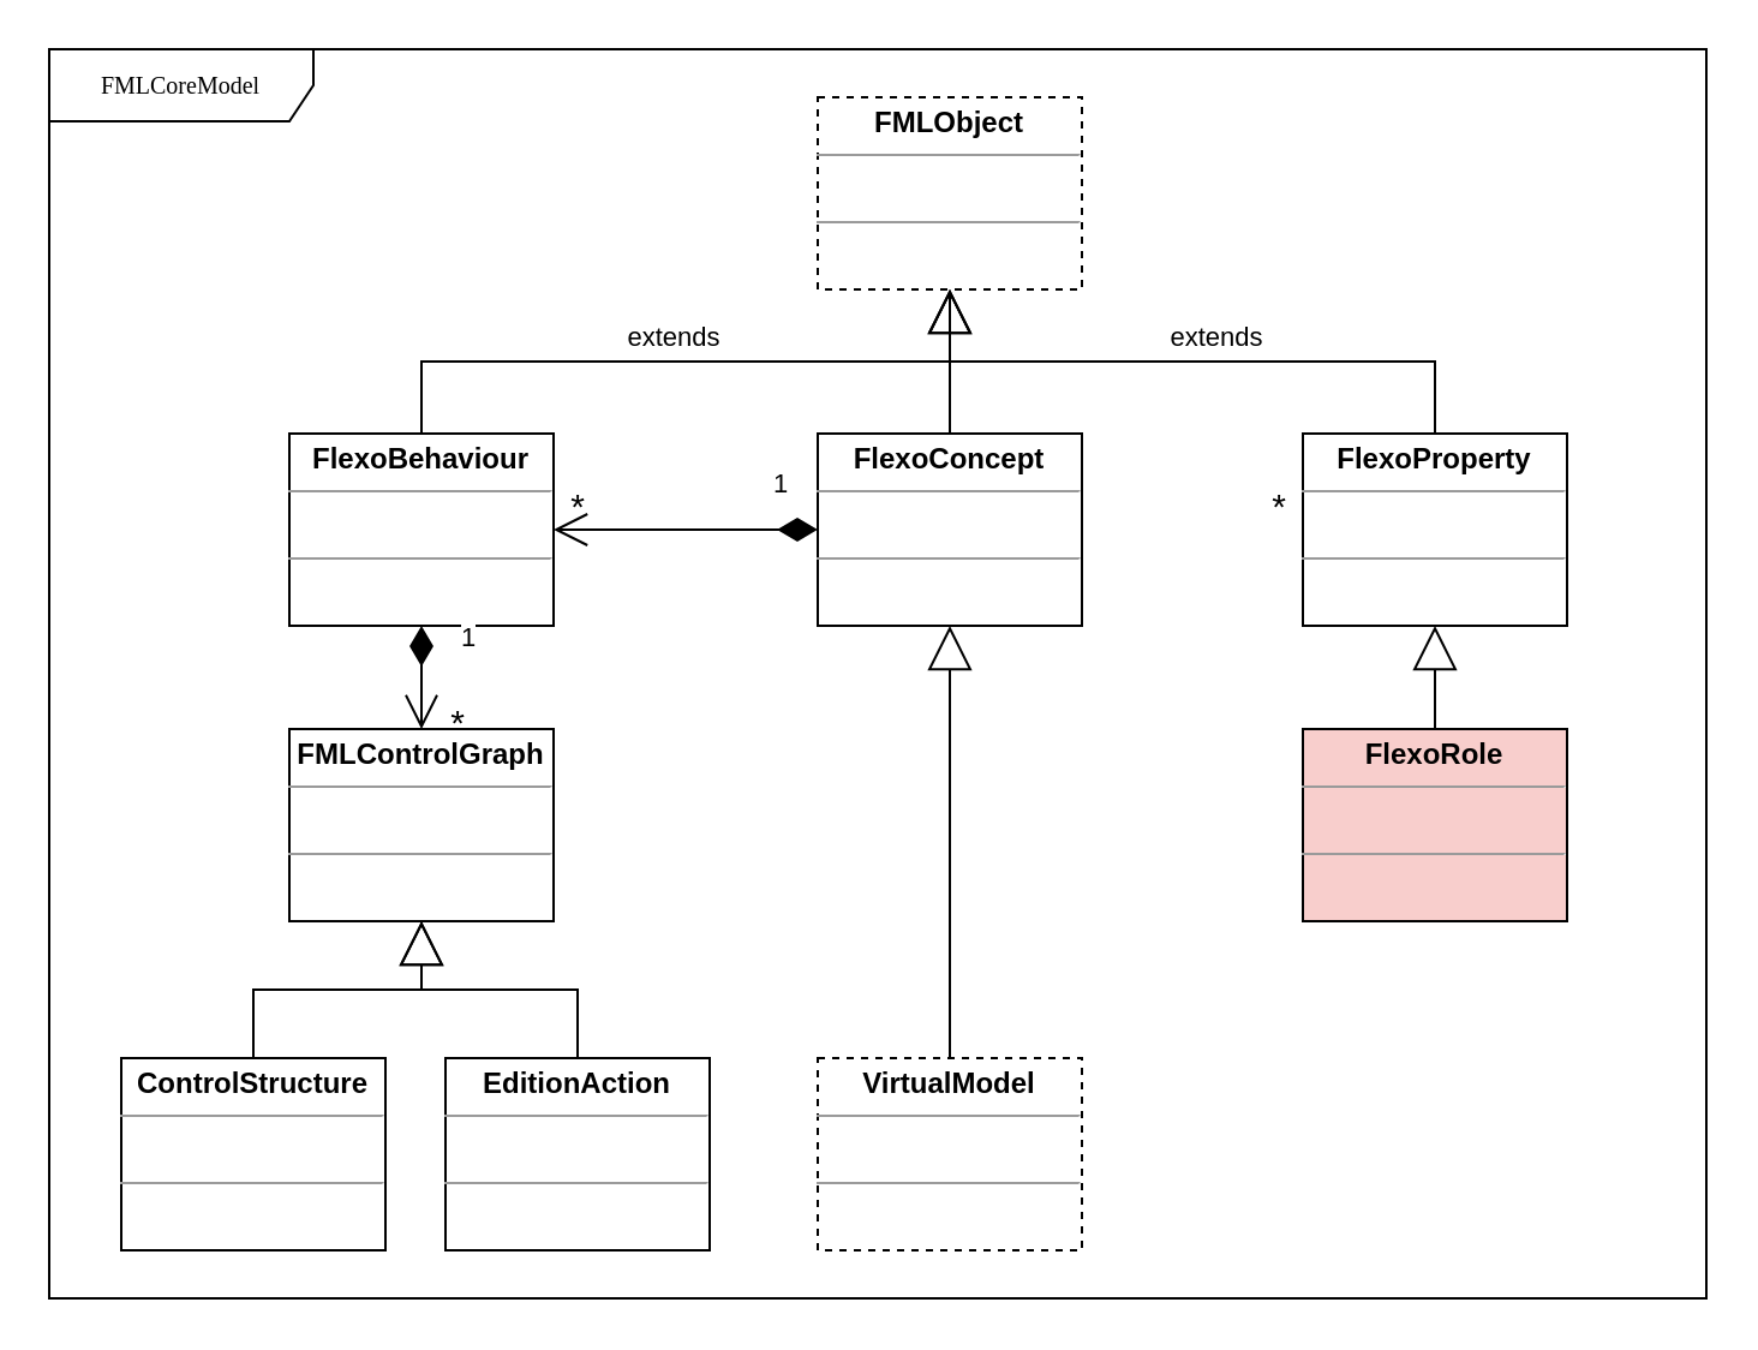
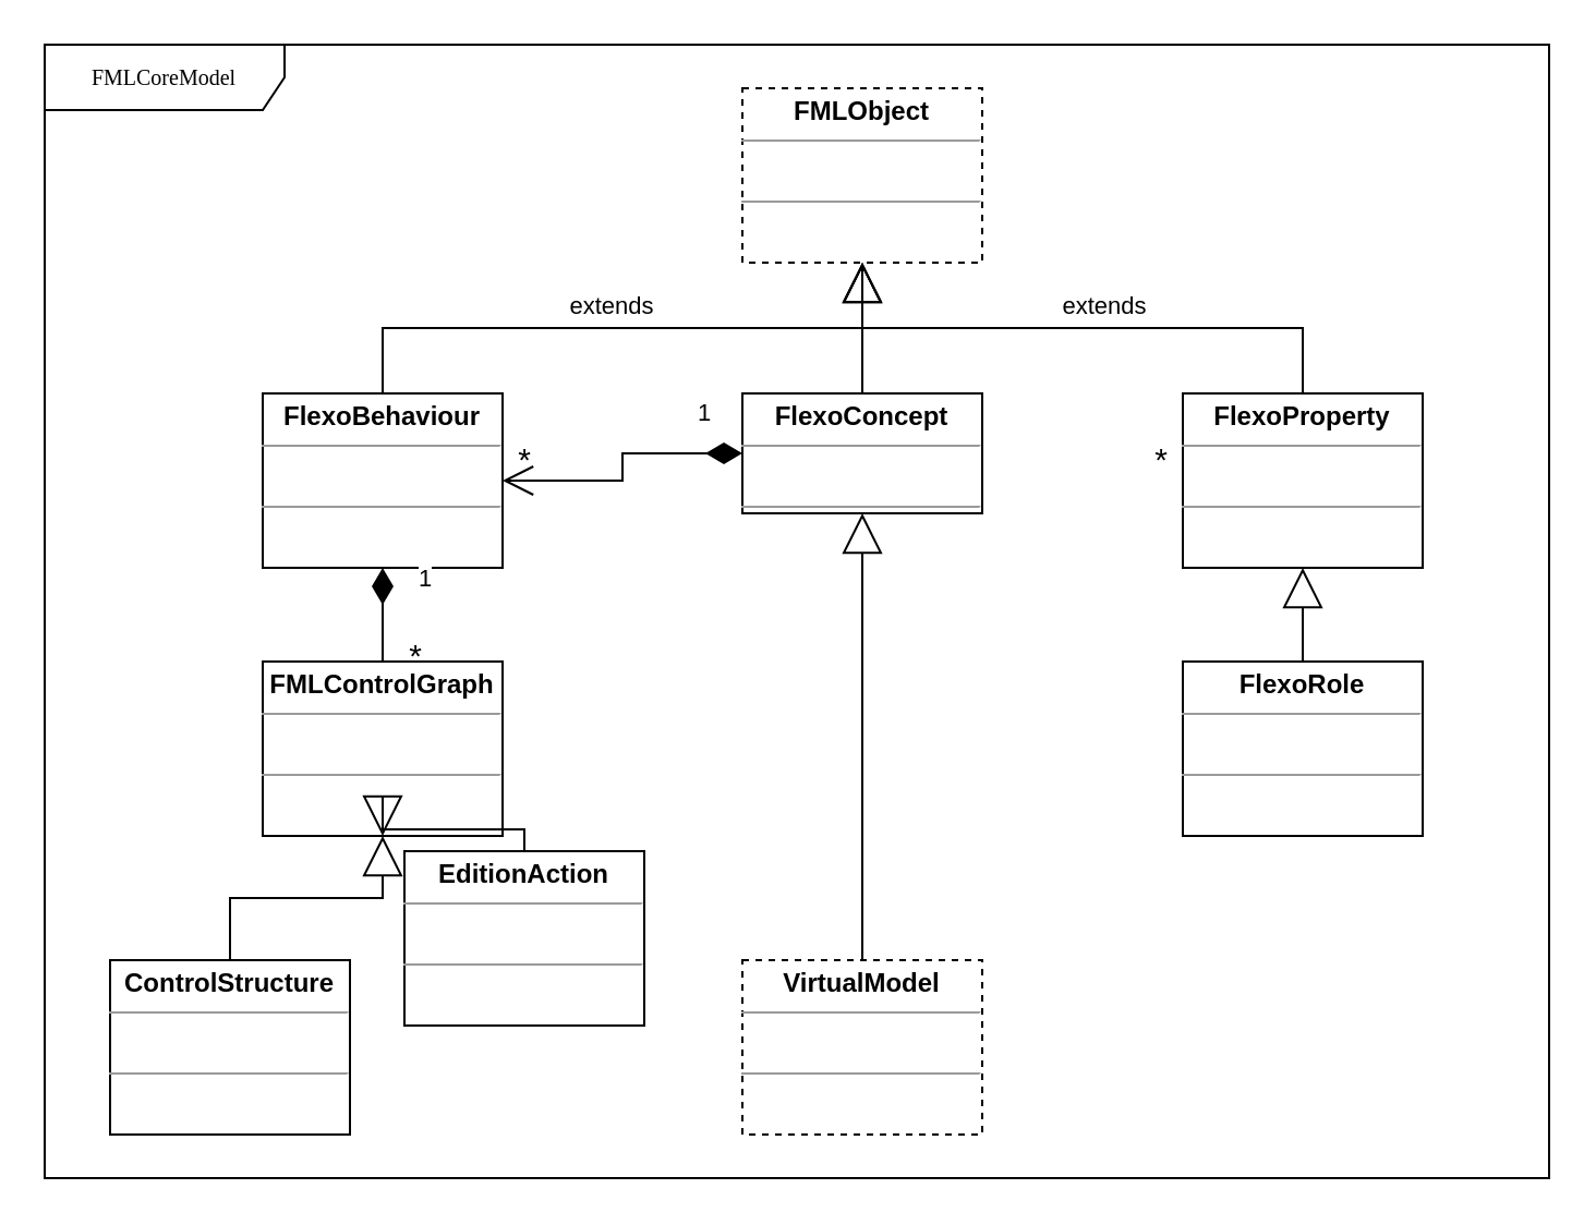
- <mxCell id="4" value="&lt;p style=&quot;margin: 0px ; margin-top: 4px ; text-align: center&quot;&gt;&lt;b&gt;FlexoConcept&lt;/b&gt;&lt;/p&gt;&lt;hr size=&quot;1&quot;&gt;&lt;p style=&quot;margin: 0px ; margin-left: 4px&quot;&gt;&lt;b&gt;&lt;br&gt;&lt;/b&gt;&lt;/p&gt;&lt;hr size=&quot;1&quot;&gt;&lt;p style=&quot;margin: 0px ; margin-left: 4px&quot;&gt;&lt;b&gt;&lt;br&gt;&lt;/b&gt;&lt;/p&gt;" style="verticalAlign=top;align=left;overflow=fill;fontSize=12;fontFamily=Helvetica;html=1;rounded=0;shadow=0;comic=0;labelBackgroundColor=none;strokeWidth=1" vertex="1" parent="1"><mxGeometry x="340" y="180" width="110" height="80" as="geometry" /></mxCell>
+ <mxCell id="4" value="&lt;p style=&quot;margin: 0px ; margin-top: 4px ; text-align: center&quot;&gt;&lt;b&gt;FlexoConcept&lt;/b&gt;&lt;/p&gt;&lt;hr size=&quot;1&quot;&gt;&lt;p style=&quot;margin: 0px ; margin-left: 4px&quot;&gt;&lt;b&gt;&lt;br&gt;&lt;/b&gt;&lt;/p&gt;&lt;hr size=&quot;1&quot;&gt;&lt;p style=&quot;margin: 0px ; margin-left: 4px&quot;&gt;&lt;b&gt;&lt;br&gt;&lt;/b&gt;&lt;/p&gt;" style="verticalAlign=top;align=left;overflow=fill;fontSize=12;fontFamily=Helvetica;html=1;rounded=0;shadow=0;comic=0;labelBackgroundColor=none;strokeWidth=1" vertex="1" parent="1"><mxGeometry x="340" y="180" width="110" height="55" as="geometry" /></mxCell>
- <mxCell id="10" value="1" style="endArrow=open;html=1;endSize=12;startArrow=diamondThin;startSize=14;startFill=1;edgeStyle=orthogonalEdgeStyle;align=left;verticalAlign=bottom;rounded=0;" edge="1" parent="1" source="5" target="9"><mxGeometry x="-0.333" y="15" relative="1" as="geometry"><mxPoint x="174" y="250" as="sourcePoint" /><mxPoint x="174" y="300" as="targetPoint" /><mxPoint as="offset" /></mxGeometry></mxCell>
+ <mxCell id="10" value="1" style="endArrow=none;html=1;endSize=12;startArrow=diamondThin;startSize=14;startFill=1;edgeStyle=orthogonalEdgeStyle;align=left;verticalAlign=bottom;rounded=0;" edge="1" parent="1" source="5" target="9"><mxGeometry x="-0.333" y="15" relative="1" as="geometry"><mxPoint x="174" y="250" as="sourcePoint" /><mxPoint x="174" y="300" as="targetPoint" /><mxPoint as="offset" /></mxGeometry></mxCell>
- <mxCell id="7" value="&lt;p style=&quot;margin: 0px ; margin-top: 4px ; text-align: center&quot;&gt;&lt;b&gt;FlexoRole&lt;/b&gt;&lt;/p&gt;&lt;hr size=&quot;1&quot;&gt;&lt;p style=&quot;margin: 0px ; margin-left: 4px&quot;&gt;&lt;b&gt;&lt;br&gt;&lt;/b&gt;&lt;/p&gt;&lt;hr size=&quot;1&quot;&gt;&lt;p style=&quot;margin: 0px ; margin-left: 4px&quot;&gt;&lt;b&gt;&lt;br&gt;&lt;/b&gt;&lt;/p&gt;" style="verticalAlign=top;align=left;overflow=fill;fontSize=12;fontFamily=Helvetica;html=1;rounded=0;shadow=0;comic=0;labelBackgroundColor=none;strokeWidth=1;fillColor=#f8cecc;" vertex="1" parent="1"><mxGeometry x="542" y="303" width="110" height="80" as="geometry" /></mxCell>
+ <mxCell id="7" value="&lt;p style=&quot;margin: 0px ; margin-top: 4px ; text-align: center&quot;&gt;&lt;b&gt;FlexoRole&lt;/b&gt;&lt;/p&gt;&lt;hr size=&quot;1&quot;&gt;&lt;p style=&quot;margin: 0px ; margin-left: 4px&quot;&gt;&lt;b&gt;&lt;br&gt;&lt;/b&gt;&lt;/p&gt;&lt;hr size=&quot;1&quot;&gt;&lt;p style=&quot;margin: 0px ; margin-left: 4px&quot;&gt;&lt;b&gt;&lt;br&gt;&lt;/b&gt;&lt;/p&gt;" style="verticalAlign=top;align=left;overflow=fill;fontSize=12;fontFamily=Helvetica;html=1;rounded=0;shadow=0;comic=0;labelBackgroundColor=none;strokeWidth=1" vertex="1" parent="1"><mxGeometry x="542" y="303" width="110" height="80" as="geometry" /></mxCell>
- <mxCell id="19" value="&lt;p style=&quot;margin: 0px ; margin-top: 4px ; text-align: center&quot;&gt;&lt;b&gt;EditionAction&lt;/b&gt;&lt;/p&gt;&lt;hr size=&quot;1&quot;&gt;&lt;p style=&quot;margin: 0px ; margin-left: 4px&quot;&gt;&lt;b&gt;&lt;br&gt;&lt;/b&gt;&lt;/p&gt;&lt;hr size=&quot;1&quot;&gt;&lt;p style=&quot;margin: 0px ; margin-left: 4px&quot;&gt;&lt;b&gt;&lt;br&gt;&lt;/b&gt;&lt;/p&gt;" style="verticalAlign=top;align=left;overflow=fill;fontSize=12;fontFamily=Helvetica;html=1;rounded=0;shadow=0;comic=0;labelBackgroundColor=none;strokeWidth=1" vertex="1" parent="1"><mxGeometry x="185" y="440" width="110" height="80" as="geometry" /></mxCell>
+ <mxCell id="19" value="&lt;p style=&quot;margin: 0px ; margin-top: 4px ; text-align: center&quot;&gt;&lt;b&gt;EditionAction&lt;/b&gt;&lt;/p&gt;&lt;hr size=&quot;1&quot;&gt;&lt;p style=&quot;margin: 0px ; margin-left: 4px&quot;&gt;&lt;b&gt;&lt;br&gt;&lt;/b&gt;&lt;/p&gt;&lt;hr size=&quot;1&quot;&gt;&lt;p style=&quot;margin: 0px ; margin-left: 4px&quot;&gt;&lt;b&gt;&lt;br&gt;&lt;/b&gt;&lt;/p&gt;" style="verticalAlign=top;align=left;overflow=fill;fontSize=12;fontFamily=Helvetica;html=1;rounded=0;shadow=0;comic=0;labelBackgroundColor=none;strokeWidth=1" vertex="1" parent="1"><mxGeometry x="185" y="390" width="110" height="80" as="geometry" /></mxCell>
